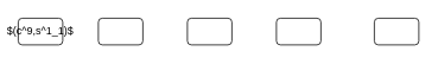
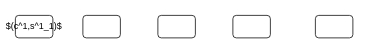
- <mxCell id="2" value="$(c^9,s^1_1)$" style="rounded=1;whiteSpace=wrap;html=1;" vertex="1" parent="1"><mxGeometry x="20" y="20" width="50" height="30" as="geometry" /></mxCell>
+ <mxCell id="2" value="$(c^1,s^1_1)$" style="rounded=1;whiteSpace=wrap;html=1;" vertex="1" parent="1"><mxGeometry x="20" y="20" width="50" height="30" as="geometry" /></mxCell>
